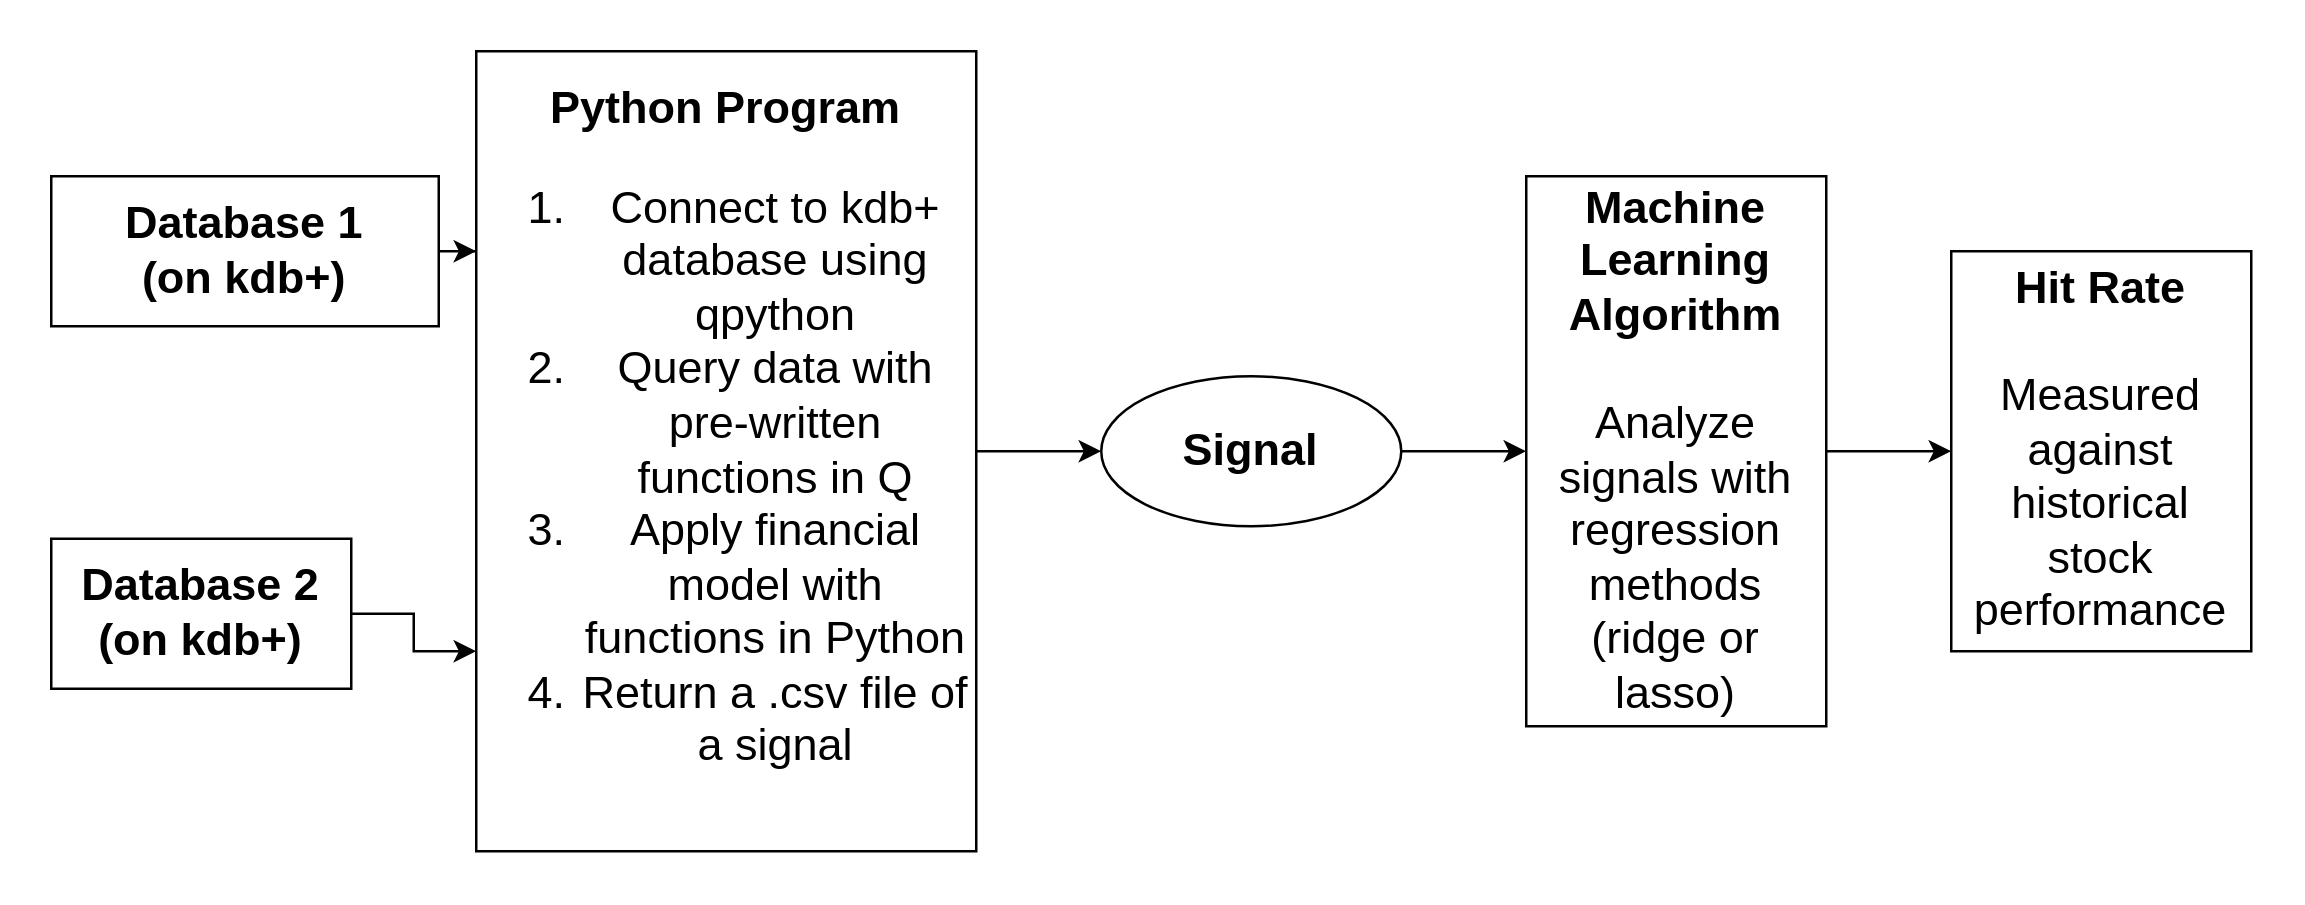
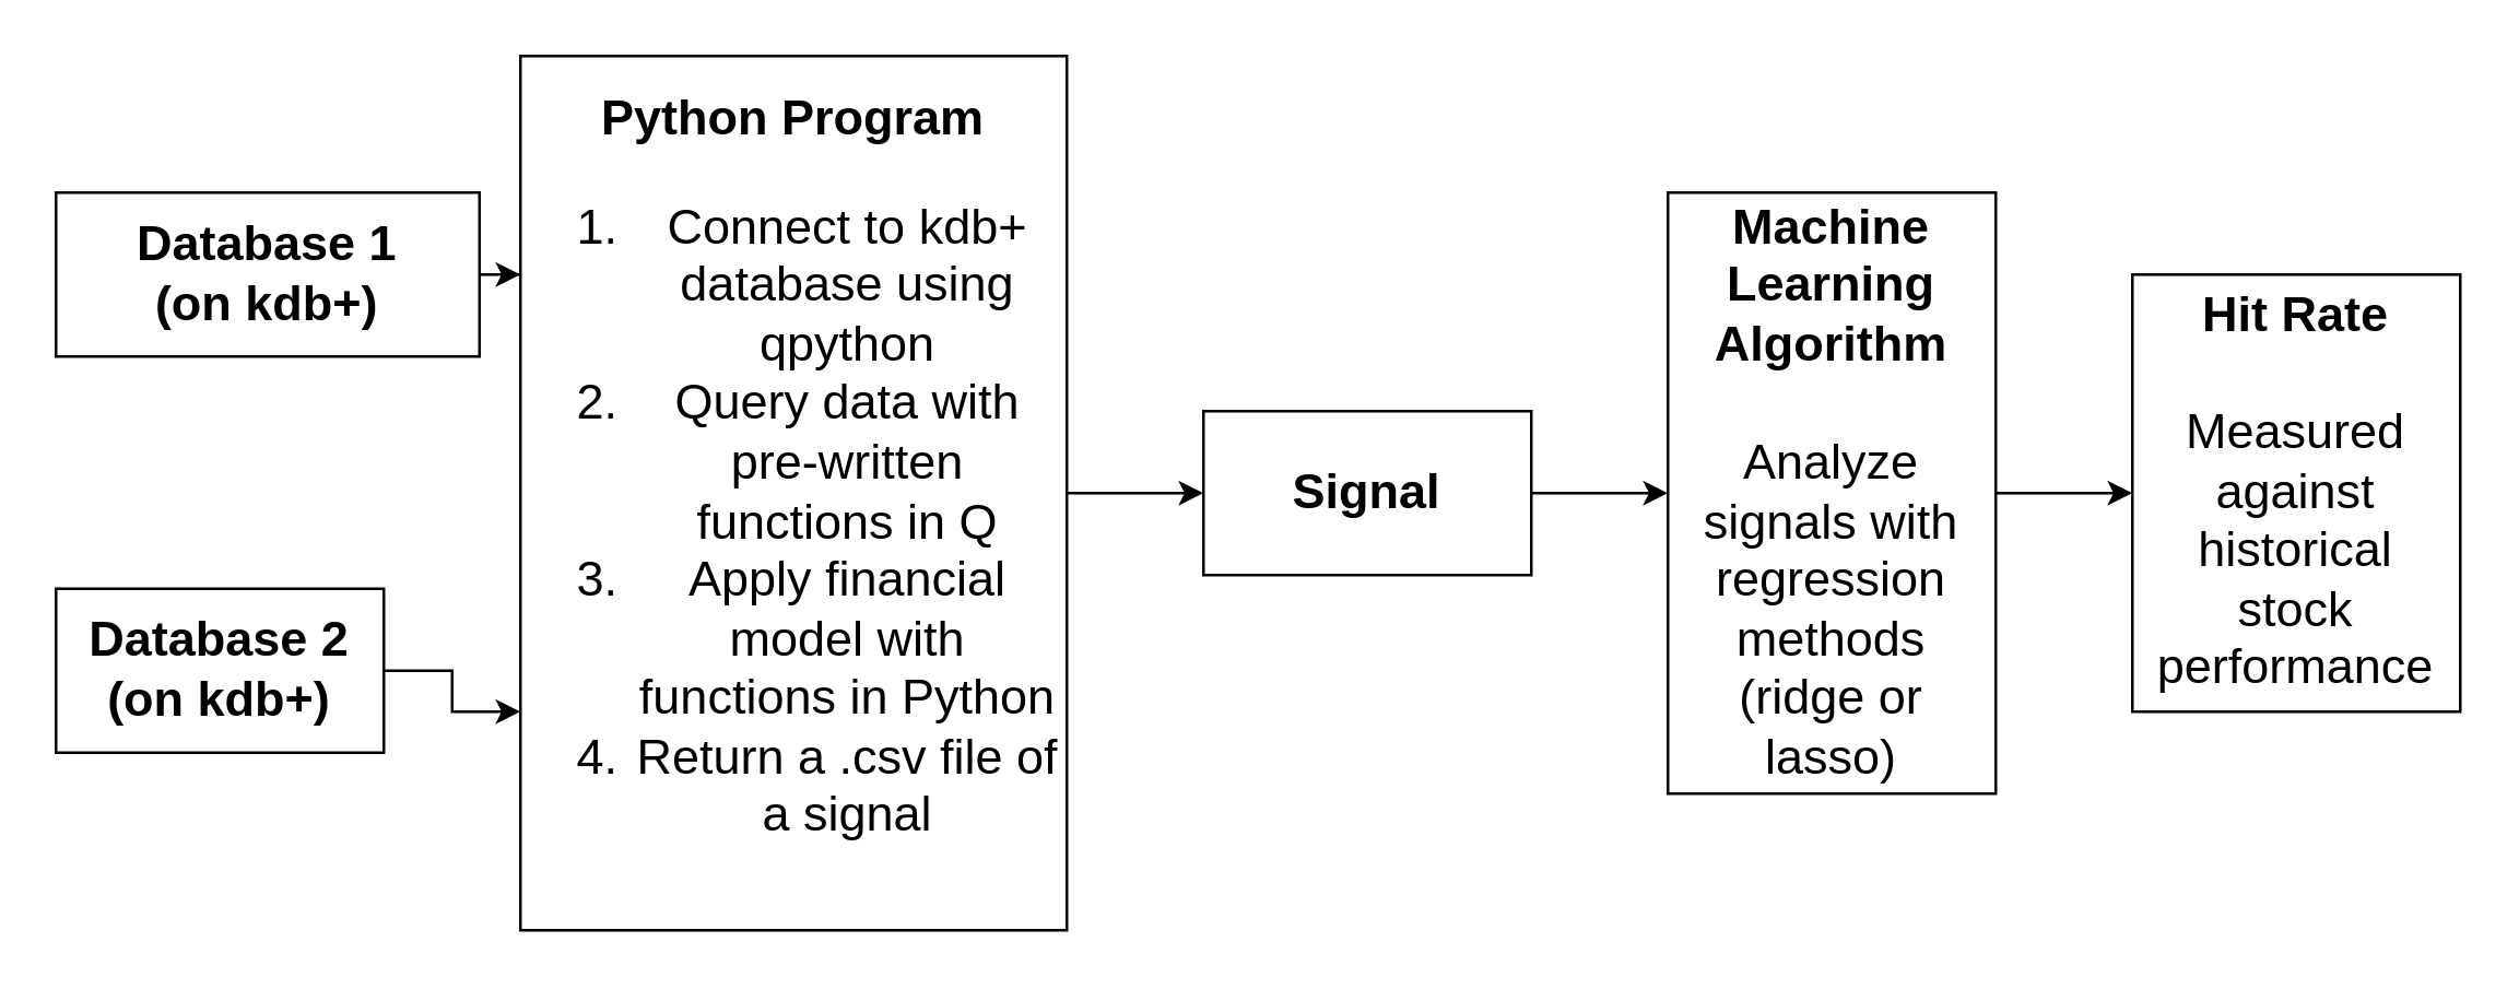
- <mxCell id="7" value="&lt;b&gt;&lt;font style=&quot;font-size: 18px&quot;&gt;Signal&lt;/font&gt;&lt;/b&gt;" style="ellipse;whiteSpace=wrap;html=1;" parent="1" vertex="1"><mxGeometry x="440" y="150" width="120" height="60" as="geometry" /></mxCell>
+ <mxCell id="7" value="&lt;b&gt;&lt;font style=&quot;font-size: 18px&quot;&gt;Signal&lt;/font&gt;&lt;/b&gt;" style="rounded=0;whiteSpace=wrap;html=1;" parent="1" vertex="1"><mxGeometry x="440" y="150" width="120" height="60" as="geometry" /></mxCell>
